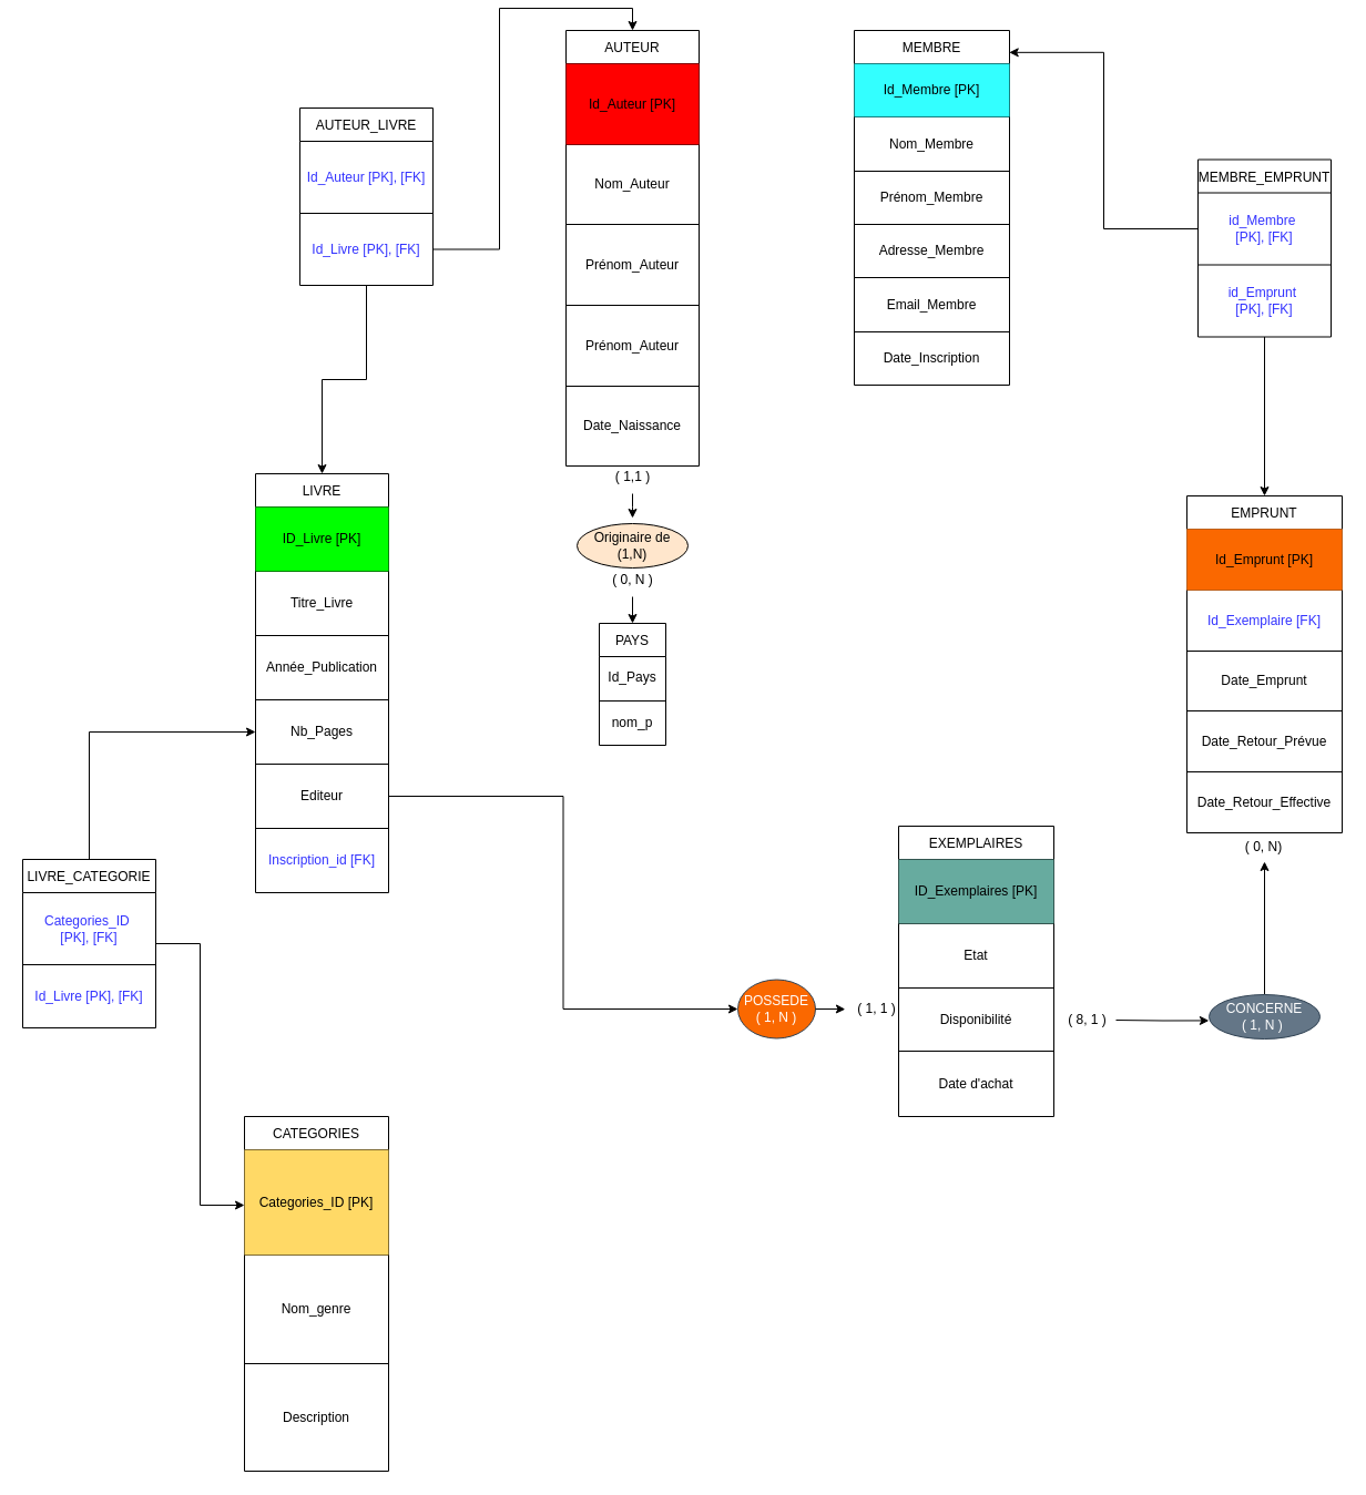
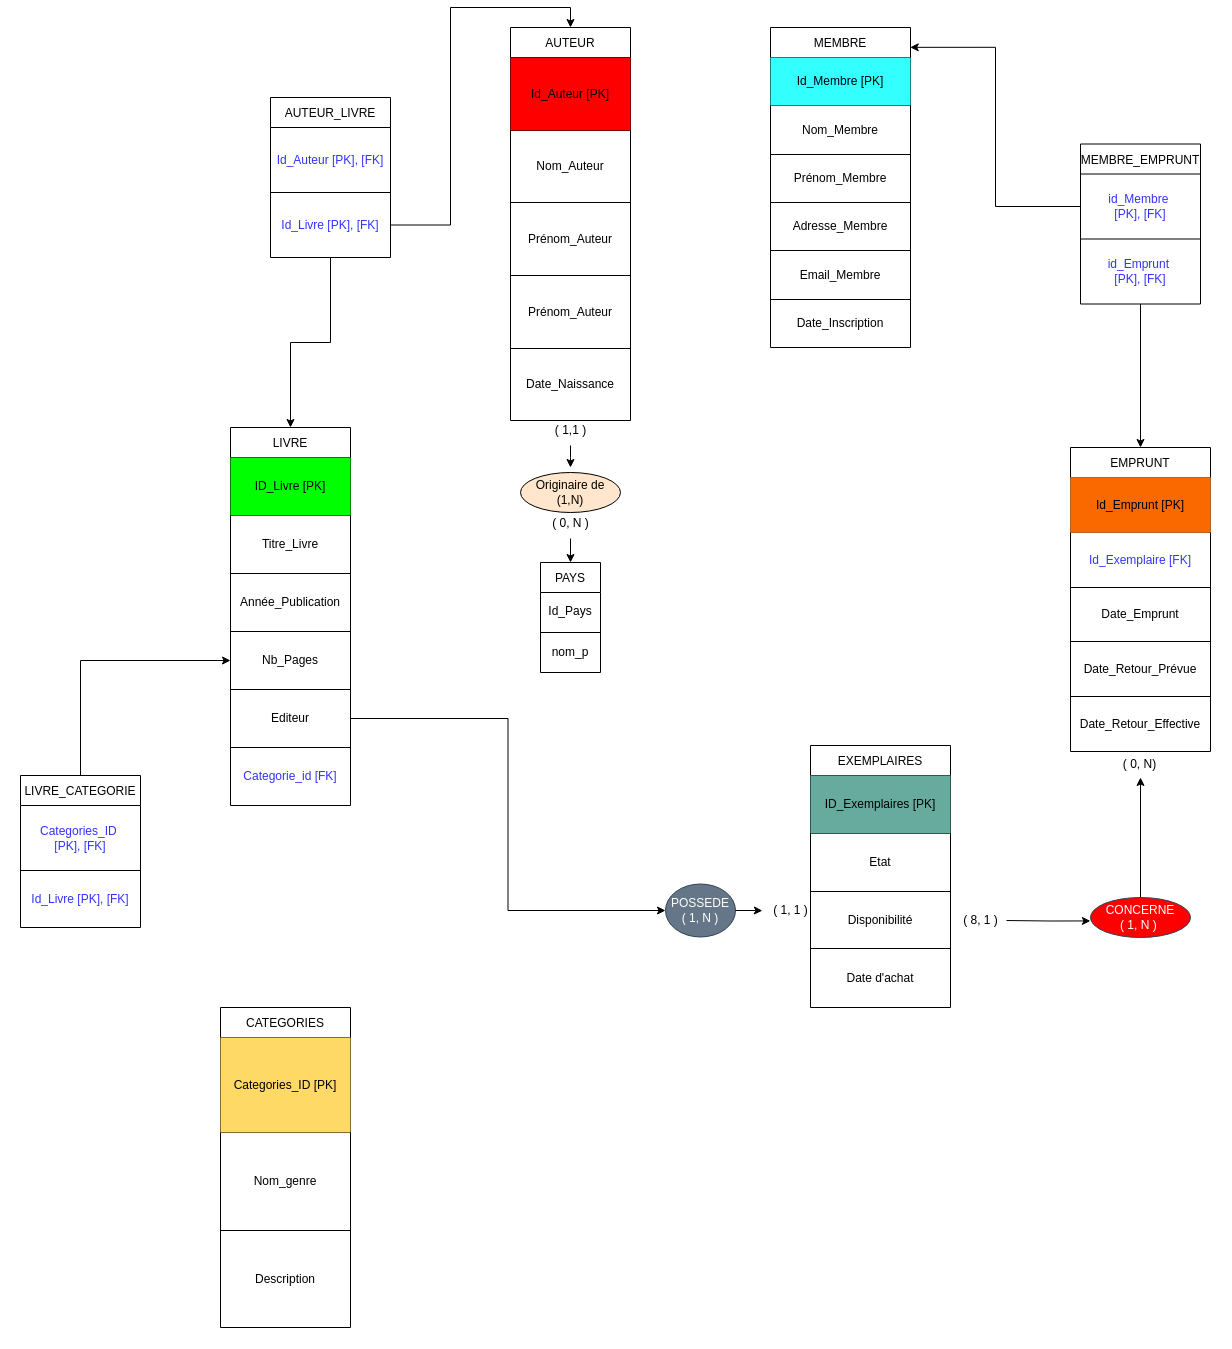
- <mxCell id="14" value="&lt;font style=&quot;color: rgb(51, 51, 255);&quot;&gt;Inscription_id [FK]&lt;/font&gt;" style="shape=partialRectangle;html=1;whiteSpace=wrap;connectable=0;strokeColor=inherit;overflow=hidden;fillColor=none;top=0;left=0;bottom=0;right=0;pointerEvents=1;" parent="13" vertex="1"><mxGeometry width="120" height="58" as="geometry"><mxRectangle width="120" height="58" as="alternateBounds" /></mxGeometry></mxCell>
+ <mxCell id="14" value="&lt;font style=&quot;color: rgb(51, 51, 255);&quot;&gt;Categorie_id [FK]&lt;/font&gt;" style="shape=partialRectangle;html=1;whiteSpace=wrap;connectable=0;strokeColor=inherit;overflow=hidden;fillColor=none;top=0;left=0;bottom=0;right=0;pointerEvents=1;" parent="13" vertex="1"><mxGeometry width="120" height="58" as="geometry"><mxRectangle width="120" height="58" as="alternateBounds" /></mxGeometry></mxCell>
- <mxCell id="79" value="POSSEDE&lt;div&gt;( 1, N )&lt;/div&gt;" style="ellipse;whiteSpace=wrap;html=1;align=center;fillColor=#fa6800;fontColor=#ffffff;strokeColor=#314354;" parent="1" vertex="1"><mxGeometry x="665" y="876.5" width="70" height="53" as="geometry" /></mxCell>
+ <mxCell id="79" value="POSSEDE&lt;div&gt;( 1, N )&lt;/div&gt;" style="ellipse;whiteSpace=wrap;html=1;align=center;fillColor=#647687;fontColor=#ffffff;strokeColor=#314354;" parent="1" vertex="1"><mxGeometry x="665" y="876.5" width="70" height="53" as="geometry" /></mxCell>
- <mxCell id="83" value="CONCERNE&lt;div&gt;( 1, N )&amp;nbsp;&lt;/div&gt;" style="ellipse;whiteSpace=wrap;html=1;align=center;fillColor=#647687;fontColor=#ffffff;strokeColor=#314354;" parent="1" vertex="1"><mxGeometry x="1090" y="890" width="100" height="40" as="geometry" /></mxCell>
+ <mxCell id="83" value="CONCERNE&lt;div&gt;( 1, N )&amp;nbsp;&lt;/div&gt;" style="ellipse;whiteSpace=wrap;html=1;align=center;fillColor=#ff0000;fontColor=#ffffff;strokeColor=#314354;" parent="1" vertex="1"><mxGeometry x="1090" y="890" width="100" height="40" as="geometry" /></mxCell>
- <mxCell id="101" style="edgeStyle=orthogonalEdgeStyle;rounded=0;orthogonalLoop=1;jettySize=auto;html=1;entryX=0;entryY=0.25;entryDx=0;entryDy=0;" parent="1" source="103" target="48" edge="1"><mxGeometry relative="1" as="geometry" /></mxCell>
